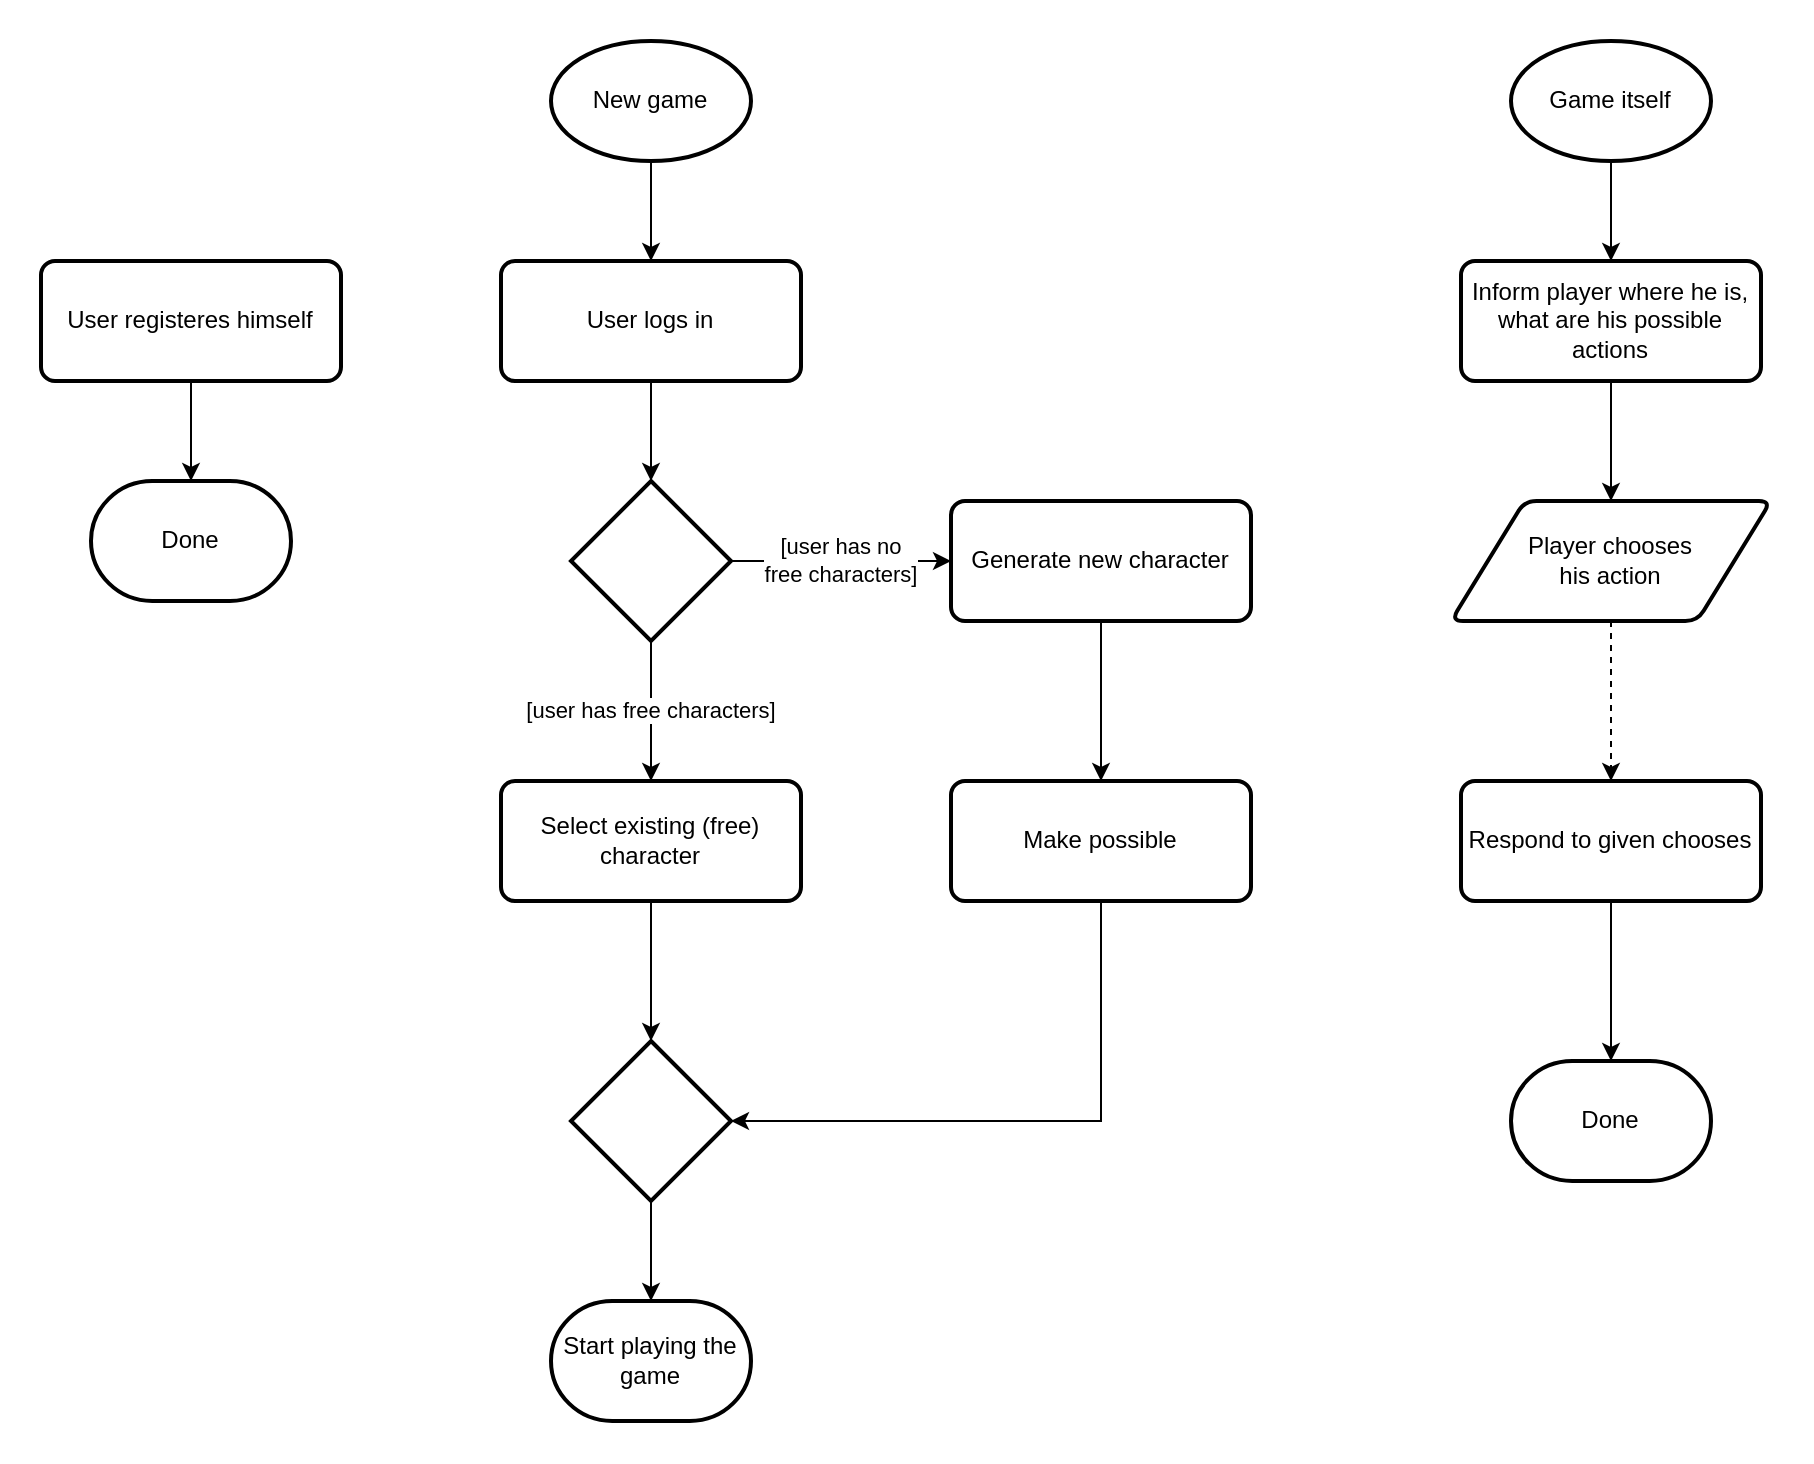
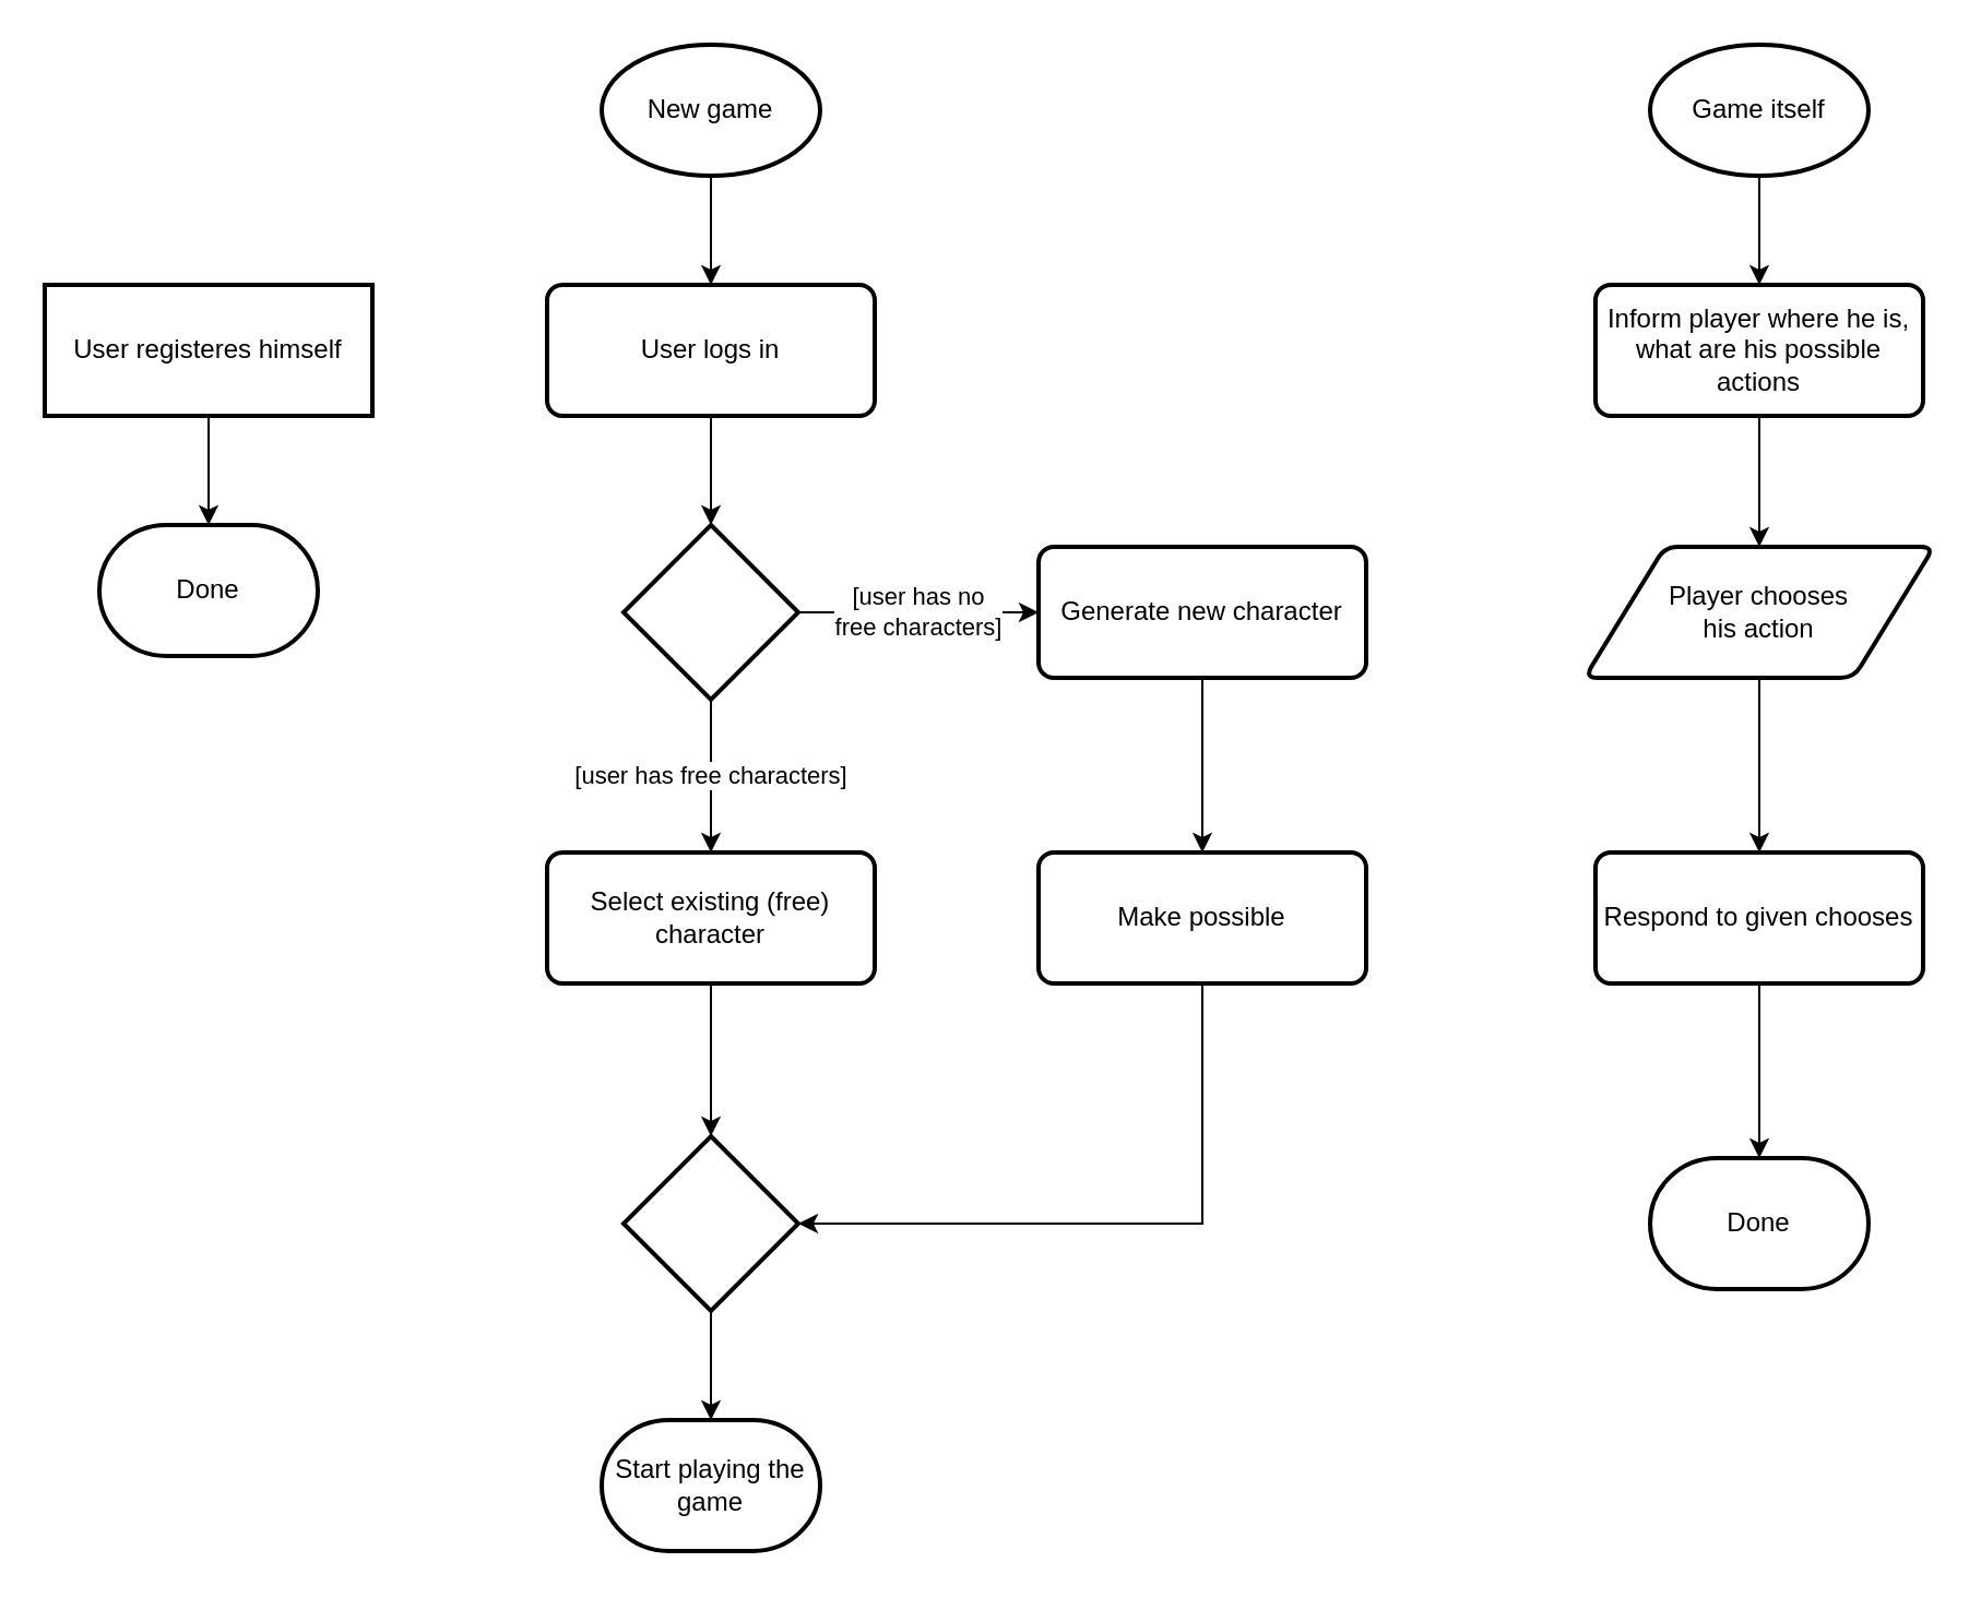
- <mxCell id="3" value="User registeres himself" style="rounded=1;whiteSpace=wrap;html=1;absoluteArcSize=1;arcSize=14;strokeWidth=2;" vertex="1" parent="1"><mxGeometry x="20" y="130" width="150" height="60" as="geometry" /></mxCell>
+ <mxCell id="3" value="User registeres himself" style="whiteSpace=wrap;html=1;absoluteArcSize=1;arcSize=14;strokeWidth=2;rounded=0;" vertex="1" parent="1"><mxGeometry x="20" y="130" width="150" height="60" as="geometry" /></mxCell>
- <mxCell id="25" style="edgeStyle=orthogonalEdgeStyle;rounded=0;orthogonalLoop=1;jettySize=auto;html=1;entryX=0.5;entryY=0;entryDx=0;entryDy=0;dashed=1;" edge="1" parent="1" source="26" target="28"><mxGeometry relative="1" as="geometry" /></mxCell>
+ <mxCell id="25" style="edgeStyle=orthogonalEdgeStyle;rounded=0;orthogonalLoop=1;jettySize=auto;html=1;entryX=0.5;entryY=0;entryDx=0;entryDy=0;" edge="1" parent="1" source="26" target="28"><mxGeometry relative="1" as="geometry" /></mxCell>
